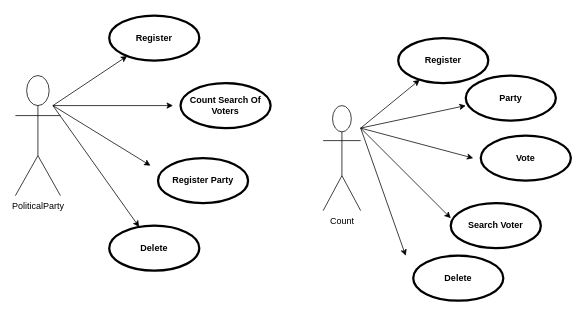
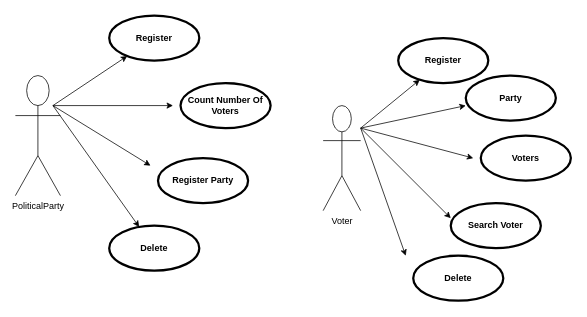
- <mxCell id="4" value="Count Search Of Voters" style="shape=ellipse;html=1;strokeWidth=3;fontStyle=1;whiteSpace=wrap;align=center;perimeter=ellipsePerimeter;" vertex="1" parent="1"><mxGeometry x="240" y="110" width="120" height="60" as="geometry" /></mxCell>
+ <mxCell id="4" value="Count Number Of Voters" style="shape=ellipse;html=1;strokeWidth=3;fontStyle=1;whiteSpace=wrap;align=center;perimeter=ellipsePerimeter;" vertex="1" parent="1"><mxGeometry x="240" y="110" width="120" height="60" as="geometry" /></mxCell>
- <mxCell id="12" value="Vote" style="shape=ellipse;html=1;strokeWidth=3;fontStyle=1;whiteSpace=wrap;align=center;perimeter=ellipsePerimeter;" vertex="1" parent="1"><mxGeometry x="640" y="180" width="120" height="60" as="geometry" /></mxCell>
+ <mxCell id="12" value="Voters" style="shape=ellipse;html=1;strokeWidth=3;fontStyle=1;whiteSpace=wrap;align=center;perimeter=ellipsePerimeter;" vertex="1" parent="1"><mxGeometry x="640" y="180" width="120" height="60" as="geometry" /></mxCell>
- <mxCell id="10" value="Count" style="shape=umlActor;verticalLabelPosition=bottom;verticalAlign=top;html=1;outlineConnect=0;" vertex="1" parent="1"><mxGeometry x="430" y="140" width="50" height="140" as="geometry" /></mxCell>
+ <mxCell id="10" value="Voter" style="shape=umlActor;verticalLabelPosition=bottom;verticalAlign=top;html=1;outlineConnect=0;" vertex="1" parent="1"><mxGeometry x="430" y="140" width="50" height="140" as="geometry" /></mxCell>
